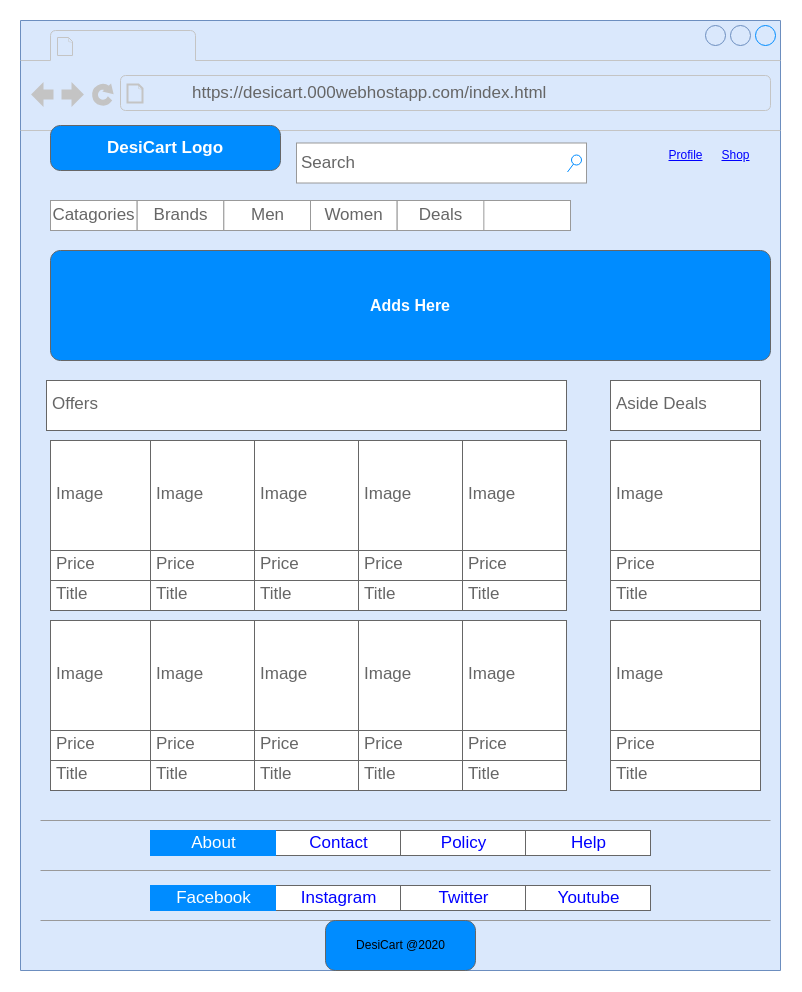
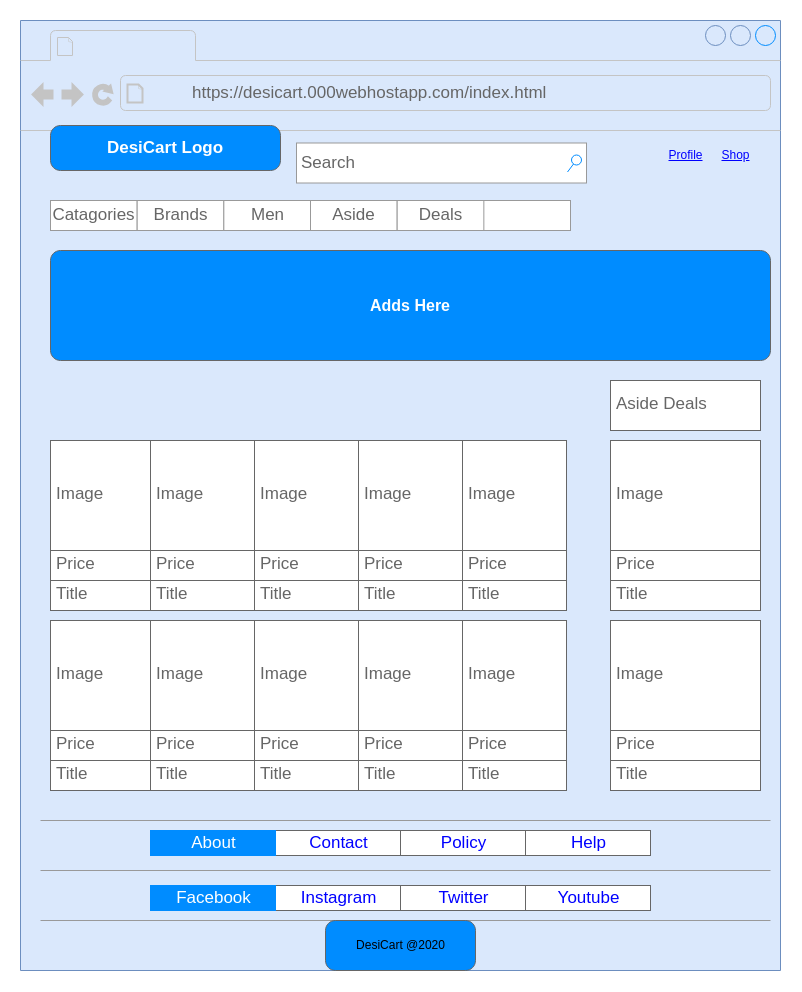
- <mxCell id="12" value="Women" style="strokeColor=inherit;fillColor=inherit;gradientColor=inherit;strokeWidth=1;shadow=0;dashed=0;align=center;html=1;shape=mxgraph.mockup.forms.rrect;rSize=0;fontSize=17;fontColor=#666666;" vertex="1" parent="8"><mxGeometry x="260" width="86.667" height="30" as="geometry" /></mxCell>
+ <mxCell id="12" value="Aside" style="strokeColor=inherit;fillColor=inherit;gradientColor=inherit;strokeWidth=1;shadow=0;dashed=0;align=center;html=1;shape=mxgraph.mockup.forms.rrect;rSize=0;fontSize=17;fontColor=#666666;" vertex="1" parent="8"><mxGeometry x="260" width="86.667" height="30" as="geometry" /></mxCell>
- <mxCell id="59" value="Offers" style="strokeWidth=1;shadow=0;dashed=0;align=center;html=1;shape=mxgraph.mockup.text.textBox;fontColor=#666666;align=left;fontSize=17;spacingLeft=4;spacingTop=-3;strokeColor=#666666;mainText=" vertex="1" parent="2"><mxGeometry x="26" y="360" width="520" height="50" as="geometry" /></mxCell>
